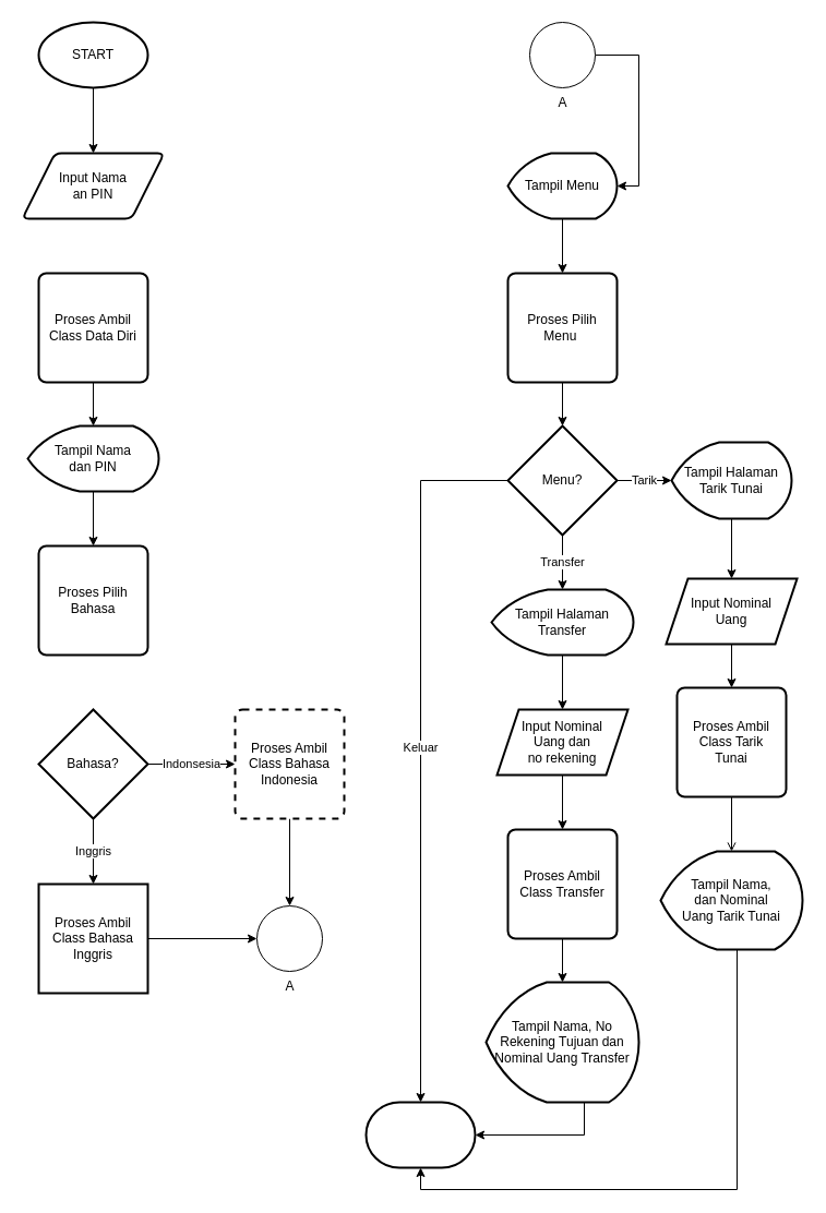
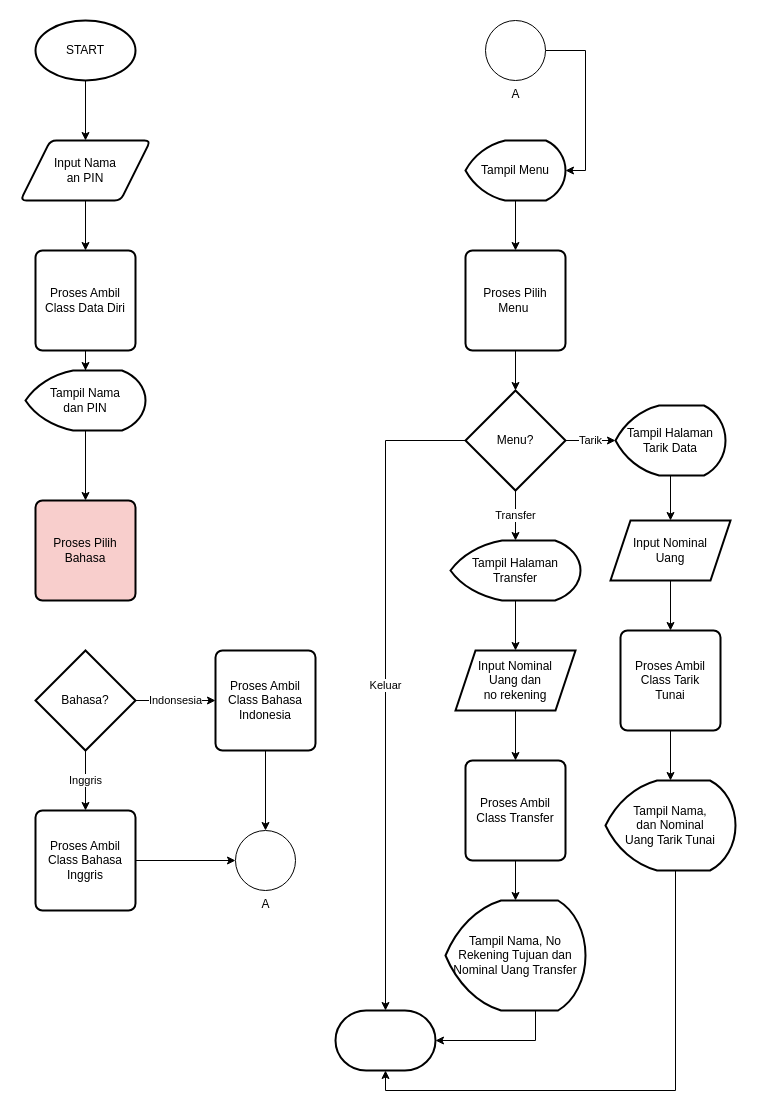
+ <mxCell id="4" value="" style="edgeStyle=orthogonalEdgeStyle;rounded=0;orthogonalLoop=1;jettySize=auto;html=1;" edge="1" parent="1" source="5" target="9"><mxGeometry relative="1" as="geometry" /></mxCell>
- <mxCell id="7" value="Tampil Nama&lt;br&gt;dan PIN" style="strokeWidth=2;html=1;shape=mxgraph.flowchart.display;whiteSpace=wrap;" vertex="1" parent="1"><mxGeometry x="25" y="390" width="120" height="60" as="geometry" /></mxCell>
+ <mxCell id="7" value="Tampil Nama&lt;br&gt;dan PIN" style="strokeWidth=2;html=1;shape=mxgraph.flowchart.display;whiteSpace=wrap;" vertex="1" parent="1"><mxGeometry x="25" y="370" width="120" height="60" as="geometry" /></mxCell>
- <mxCell id="30" value="Tampil Halaman Tarik Tunai" style="strokeWidth=2;html=1;shape=mxgraph.flowchart.display;whiteSpace=wrap;" vertex="1" parent="1"><mxGeometry x="615" y="405" width="110" height="70" as="geometry" /></mxCell>
+ <mxCell id="30" value="Tampil Halaman Tarik Data" style="strokeWidth=2;html=1;shape=mxgraph.flowchart.display;whiteSpace=wrap;" vertex="1" parent="1"><mxGeometry x="615" y="405" width="110" height="70" as="geometry" /></mxCell>
- <mxCell id="10" value="Proses Pilih Bahasa" style="rounded=1;whiteSpace=wrap;html=1;absoluteArcSize=1;arcSize=14;strokeWidth=2;" vertex="1" parent="1"><mxGeometry x="35" y="500" width="100" height="100" as="geometry" /></mxCell>
+ <mxCell id="10" value="Proses Pilih Bahasa" style="rounded=1;whiteSpace=wrap;html=1;absoluteArcSize=1;arcSize=14;strokeWidth=2;fillColor=#f8cecc;" vertex="1" parent="1"><mxGeometry x="35" y="500" width="100" height="100" as="geometry" /></mxCell>
- <mxCell id="36" value="Input Nominal&lt;br&gt;Uang" style="shape=parallelogram;perimeter=parallelogramPerimeter;whiteSpace=wrap;html=1;fixedSize=1;strokeWidth=2;" vertex="1" parent="1"><mxGeometry x="610" y="530" width="120" height="60" as="geometry" /></mxCell>
+ <mxCell id="36" value="Input Nominal&lt;br&gt;Uang" style="shape=parallelogram;perimeter=parallelogramPerimeter;whiteSpace=wrap;html=1;fixedSize=1;strokeWidth=2;" vertex="1" parent="1"><mxGeometry x="610" y="520" width="120" height="60" as="geometry" /></mxCell>
- <mxCell id="15" value="Proses Ambil Class Bahasa Indonesia" style="rounded=1;whiteSpace=wrap;html=1;absoluteArcSize=1;arcSize=14;strokeWidth=2;dashed=1;" vertex="1" parent="1"><mxGeometry x="215" y="650" width="100" height="100" as="geometry" /></mxCell>
+ <mxCell id="15" value="Proses Ambil Class Bahasa Indonesia" style="rounded=1;whiteSpace=wrap;html=1;absoluteArcSize=1;arcSize=14;strokeWidth=2;" vertex="1" parent="1"><mxGeometry x="215" y="650" width="100" height="100" as="geometry" /></mxCell>
- <mxCell id="39" value="" style="edgeStyle=orthogonalEdgeStyle;rounded=0;orthogonalLoop=1;jettySize=auto;html=1;endArrow=open;" edge="1" parent="1" source="40" target="45"><mxGeometry relative="1" as="geometry" /></mxCell>
+ <mxCell id="39" value="" style="edgeStyle=orthogonalEdgeStyle;rounded=0;orthogonalLoop=1;jettySize=auto;html=1;" edge="1" parent="1" source="40" target="45"><mxGeometry relative="1" as="geometry" /></mxCell>
- <mxCell id="17" value="&lt;span&gt;Proses Ambil Class Bahasa Inggris&lt;/span&gt;" style="whiteSpace=wrap;html=1;absoluteArcSize=1;arcSize=14;strokeWidth=2;rounded=0;" vertex="1" parent="1"><mxGeometry x="35" y="810" width="100" height="100" as="geometry" /></mxCell>
+ <mxCell id="17" value="&lt;span&gt;Proses Ambil Class Bahasa Inggris&lt;/span&gt;" style="rounded=1;whiteSpace=wrap;html=1;absoluteArcSize=1;arcSize=14;strokeWidth=2;" vertex="1" parent="1"><mxGeometry x="35" y="810" width="100" height="100" as="geometry" /></mxCell>
